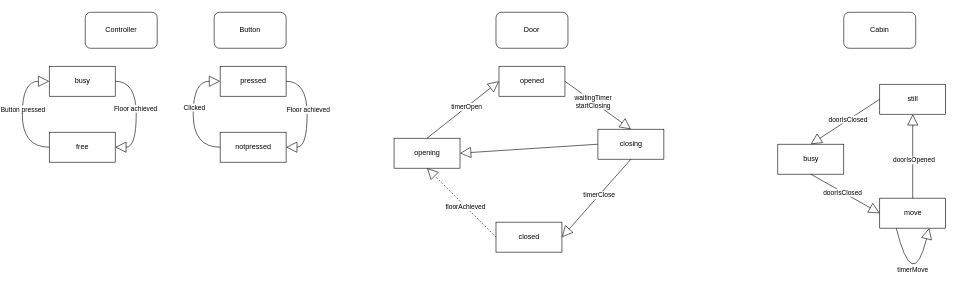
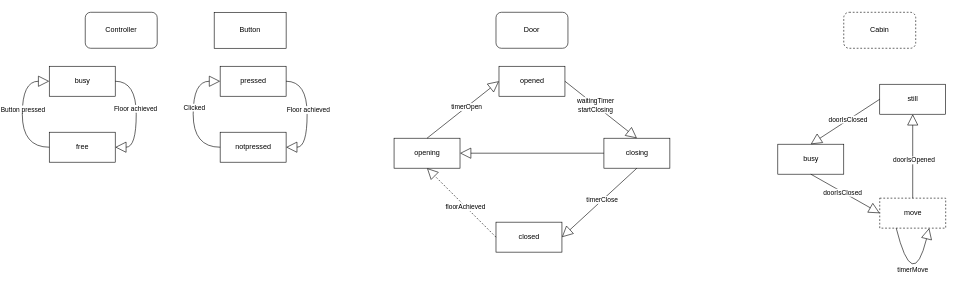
- <mxCell id="20" value="Button" style="rounded=1;whiteSpace=wrap;html=1;" parent="1" vertex="1"><mxGeometry x="341" y="20" width="120" height="60" as="geometry" /></mxCell>
+ <mxCell id="20" value="Button" style="whiteSpace=wrap;html=1;rounded=0;" parent="1" vertex="1"><mxGeometry x="341" y="20" width="120" height="60" as="geometry" /></mxCell>
- <mxCell id="3" value="Cabin" style="rounded=1;whiteSpace=wrap;html=1;" parent="1" vertex="1"><mxGeometry x="1391" y="20" width="120" height="60" as="geometry" /></mxCell>
+ <mxCell id="3" value="Cabin" style="rounded=1;whiteSpace=wrap;html=1;dashed=1;" parent="1" vertex="1"><mxGeometry x="1391" y="20" width="120" height="60" as="geometry" /></mxCell>
- <mxCell id="8" value="closing" style="html=1;" parent="1" vertex="1"><mxGeometry x="981" y="215" width="110" height="50" as="geometry" /></mxCell>
+ <mxCell id="8" value="closing" style="html=1;" parent="1" vertex="1"><mxGeometry x="991" y="230" width="110" height="50" as="geometry" /></mxCell>
- <mxCell id="6" value="move" style="html=1;" parent="1" vertex="1"><mxGeometry x="1451" y="330" width="110" height="50" as="geometry" /></mxCell>
+ <mxCell id="6" value="move" style="html=1;dashed=1;" parent="1" vertex="1"><mxGeometry x="1451" y="330" width="110" height="50" as="geometry" /></mxCell>
